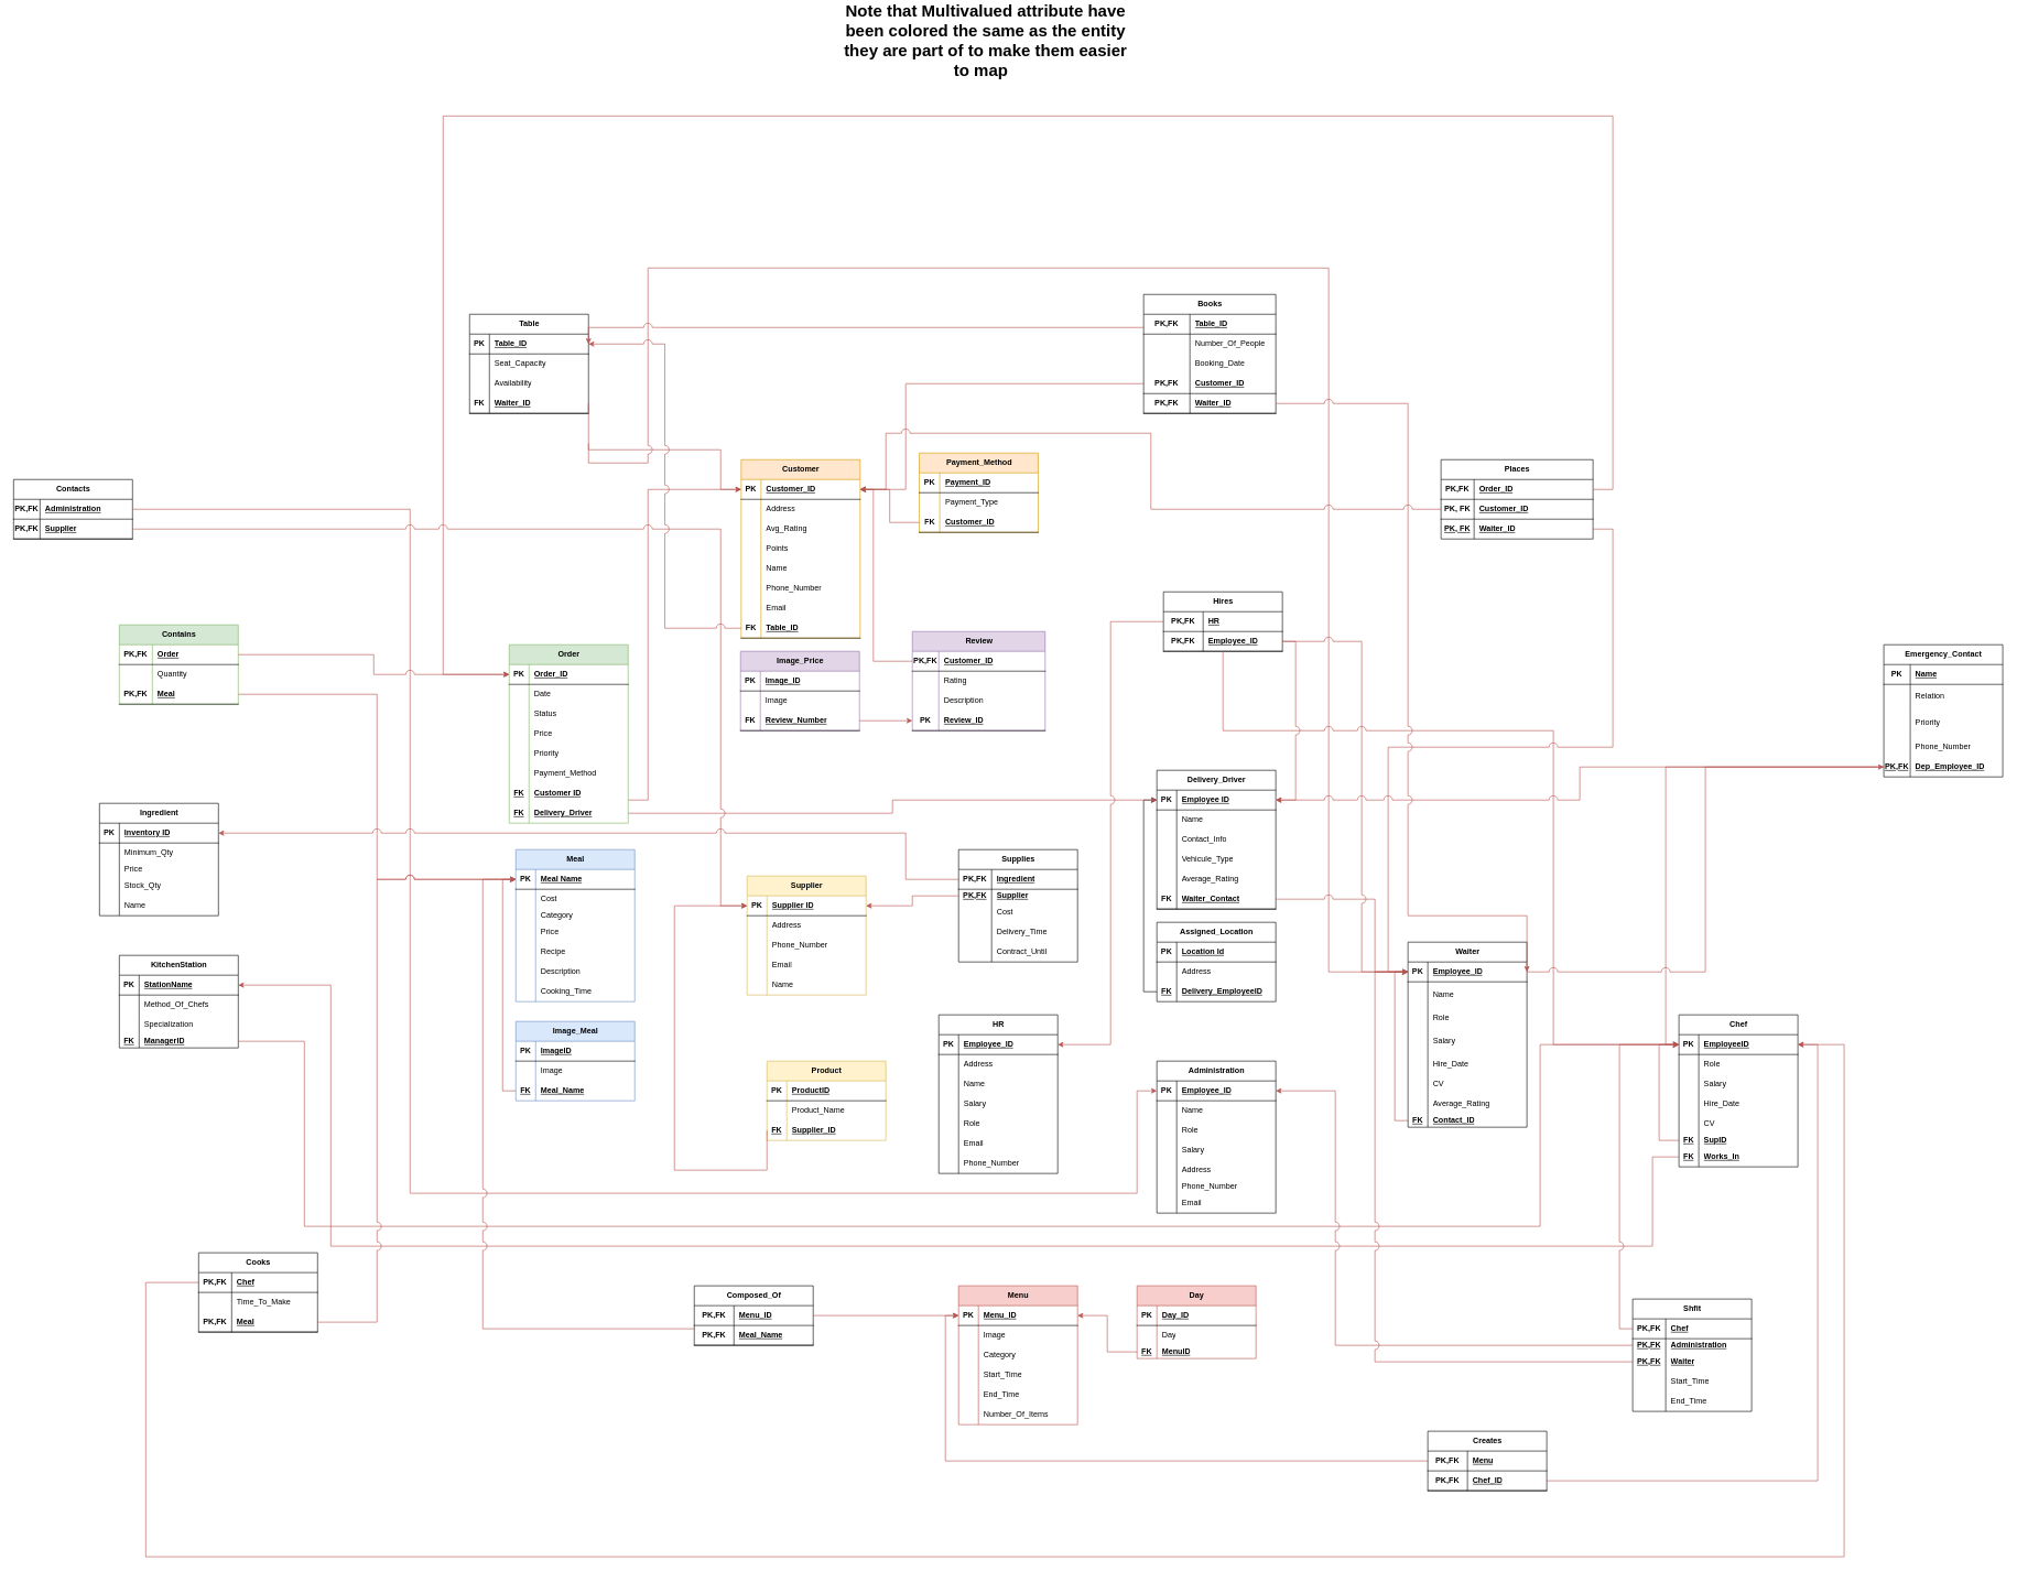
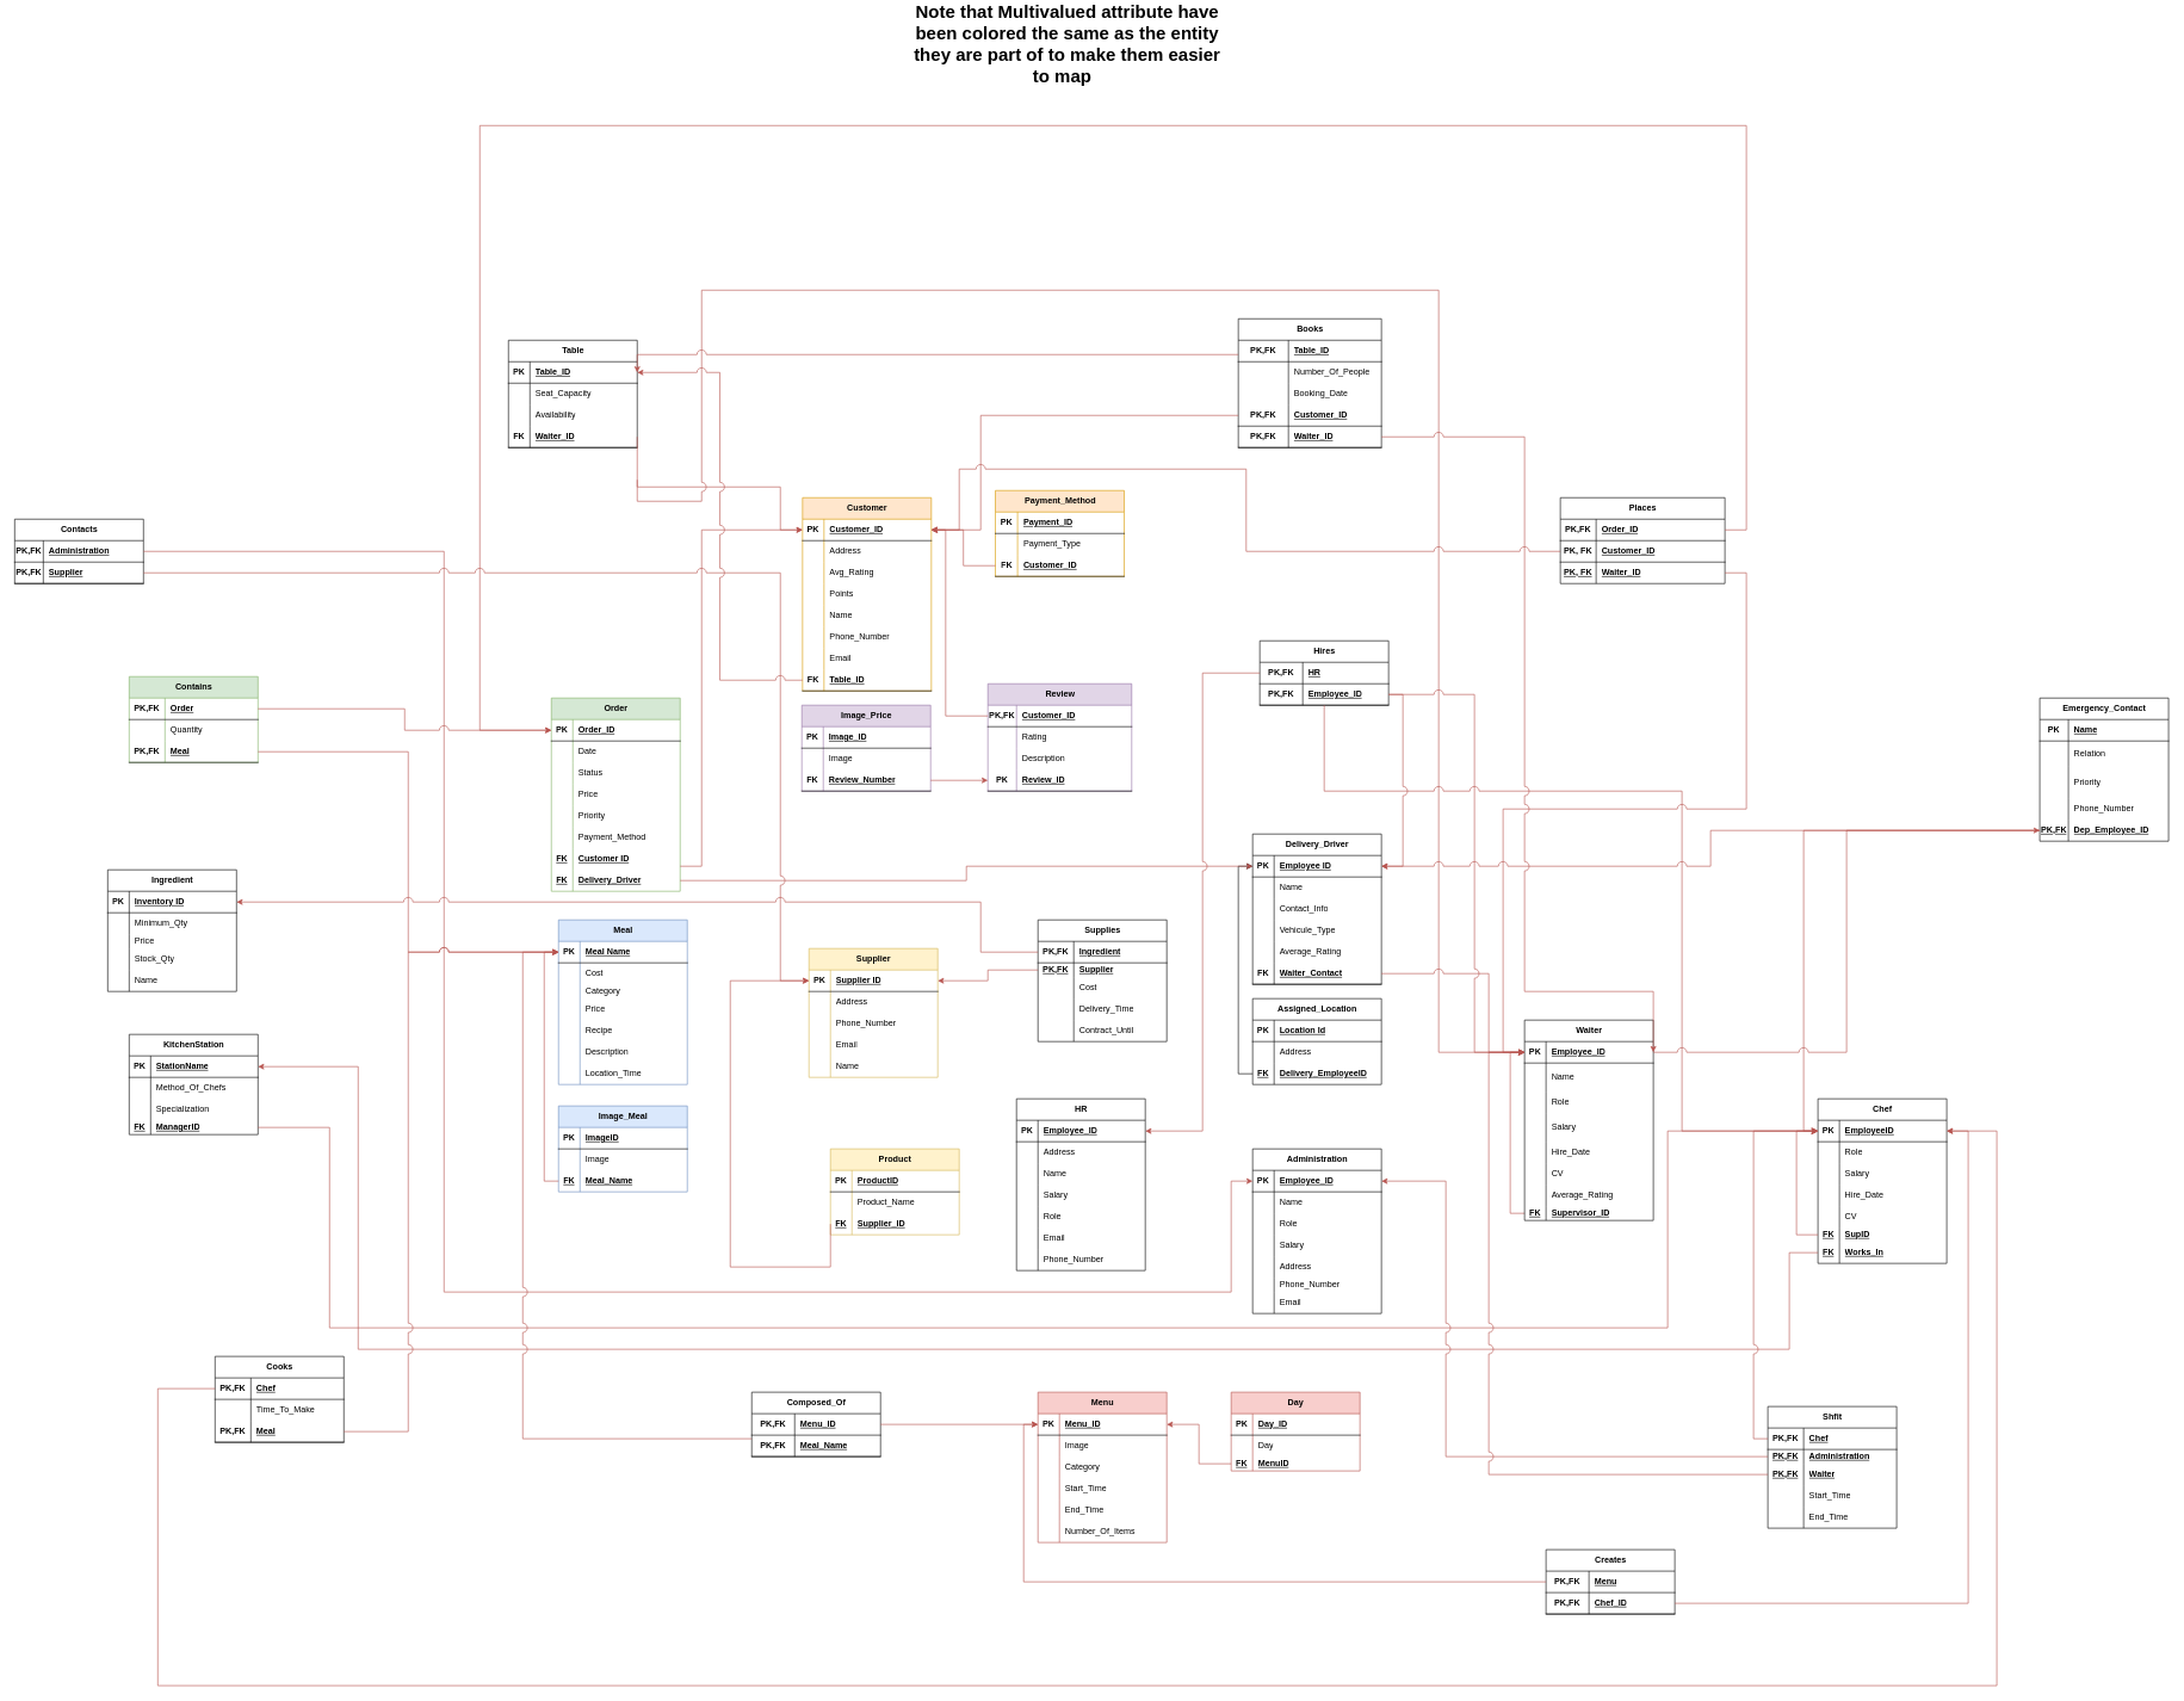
- <mxCell id="166" value="Cooking_Time" style="shape=partialRectangle;connectable=0;fillColor=none;top=0;left=0;bottom=0;right=0;align=left;spacingLeft=6;overflow=hidden;whiteSpace=wrap;html=1;" parent="164" vertex="1"><mxGeometry x="30" width="150" height="30" as="geometry"><mxRectangle width="150" height="30" as="alternateBounds" /></mxGeometry></mxCell>
+ <mxCell id="166" value="Location_Time" style="shape=partialRectangle;connectable=0;fillColor=none;top=0;left=0;bottom=0;right=0;align=left;spacingLeft=6;overflow=hidden;whiteSpace=wrap;html=1;" parent="164" vertex="1"><mxGeometry x="30" width="150" height="30" as="geometry"><mxRectangle width="150" height="30" as="alternateBounds" /></mxGeometry></mxCell>
- <mxCell id="459" value="&lt;b&gt;&lt;u&gt;Contact_ID&lt;/u&gt;&lt;/b&gt;" style="shape=partialRectangle;connectable=0;fillColor=none;top=0;left=0;bottom=0;right=0;align=left;spacingLeft=6;overflow=hidden;whiteSpace=wrap;html=1;" parent="457" vertex="1"><mxGeometry x="30" width="150" height="20" as="geometry"><mxRectangle width="150" height="20" as="alternateBounds" /></mxGeometry></mxCell>
+ <mxCell id="459" value="&lt;b&gt;&lt;u&gt;Supervisor_ID&lt;/u&gt;&lt;/b&gt;" style="shape=partialRectangle;connectable=0;fillColor=none;top=0;left=0;bottom=0;right=0;align=left;spacingLeft=6;overflow=hidden;whiteSpace=wrap;html=1;" parent="457" vertex="1"><mxGeometry x="30" width="150" height="20" as="geometry"><mxRectangle width="150" height="20" as="alternateBounds" /></mxGeometry></mxCell>
